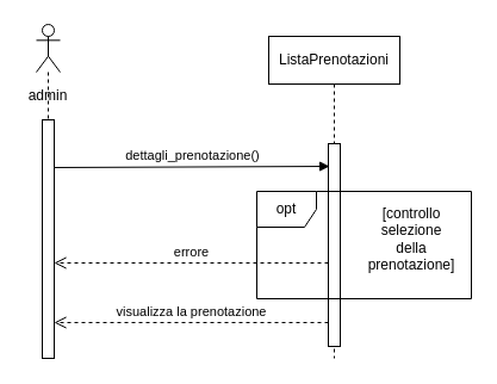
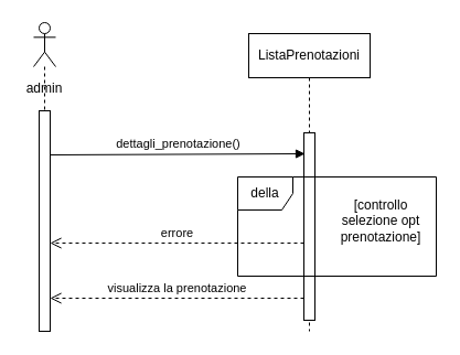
- <mxCell id="9" value="opt" style="shape=umlFrame;whiteSpace=wrap;html=1;width=50;height=30;" vertex="1" parent="1"><mxGeometry x="215" y="160" width="180" height="90" as="geometry" /></mxCell>
+ <mxCell id="9" value="della" style="shape=umlFrame;whiteSpace=wrap;html=1;width=50;height=30;" vertex="1" parent="1"><mxGeometry x="215" y="160" width="180" height="90" as="geometry" /></mxCell>
- <mxCell id="10" value="&lt;div&gt;[controllo&lt;/div&gt;&lt;div&gt; selezione della prenotazione]&lt;/div&gt;" style="text;html=1;strokeColor=none;fillColor=none;align=center;verticalAlign=middle;whiteSpace=wrap;rounded=0;" vertex="1" parent="1"><mxGeometry x="325" y="190" width="40" height="20" as="geometry" /></mxCell>
+ <mxCell id="10" value="&lt;div&gt;[controllo&lt;/div&gt;&lt;div&gt; selezione opt prenotazione]&lt;/div&gt;" style="text;html=1;strokeColor=none;fillColor=none;align=center;verticalAlign=middle;whiteSpace=wrap;rounded=0;" vertex="1" parent="1"><mxGeometry x="325" y="190" width="40" height="20" as="geometry" /></mxCell>
